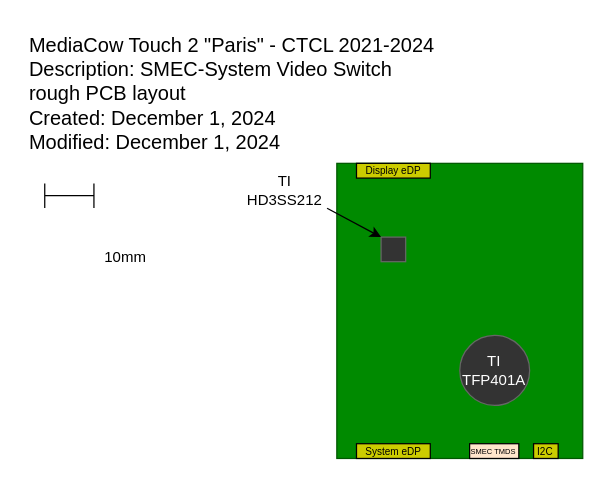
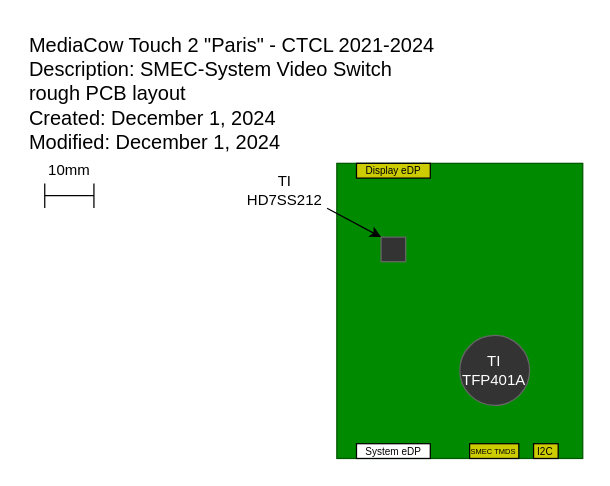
- <mxCell id="10" value="TI&lt;br&gt;HD3SS212" style="text;html=1;align=center;verticalAlign=middle;whiteSpace=wrap;rounded=0;" vertex="1" parent="1"><mxGeometry x="194.16" y="138.11" width="66.92" height="27.56" as="geometry" /></mxCell>
+ <mxCell id="10" value="TI&lt;br&gt;HD7SS212" style="text;html=1;align=center;verticalAlign=middle;whiteSpace=wrap;rounded=0;" vertex="1" parent="1"><mxGeometry x="194.16" y="138.11" width="66.92" height="27.56" as="geometry" /></mxCell>
- <mxCell id="5" value="10mm" style="text;html=1;align=center;verticalAlign=middle;whiteSpace=wrap;rounded=0;" parent="1" vertex="1"><mxGeometry x="69.87" y="196.3" width="60" height="20" as="geometry" /></mxCell>
+ <mxCell id="5" value="10mm" style="text;html=1;align=center;verticalAlign=middle;whiteSpace=wrap;rounded=0;" parent="1" vertex="1"><mxGeometry x="24.87" y="126.3" width="60" height="20" as="geometry" /></mxCell>
- <mxCell id="12" value="System eDP" style="rounded=0;whiteSpace=wrap;html=1;fillColor=#CCCC00;fontSize=8;" vertex="1" parent="1"><mxGeometry x="284.717" y="354.647" width="59.06" height="11.81" as="geometry" /></mxCell>
+ <mxCell id="12" value="System eDP" style="rounded=0;whiteSpace=wrap;html=1;fillColor=#ffffff;fontSize=8;" vertex="1" parent="1"><mxGeometry x="284.717" y="354.647" width="59.06" height="11.81" as="geometry" /></mxCell>
- <mxCell id="11" value="SMEC TMDS" style="rounded=0;whiteSpace=wrap;html=1;fillColor=#ffe6cc;fontSize=6;" vertex="1" parent="1"><mxGeometry x="375.27" y="354.65" width="39.37" height="11.81" as="geometry" /></mxCell>
+ <mxCell id="11" value="SMEC TMDS" style="rounded=0;whiteSpace=wrap;html=1;fillColor=#CCCC00;fontSize=6;" vertex="1" parent="1"><mxGeometry x="375.27" y="354.65" width="39.37" height="11.81" as="geometry" /></mxCell>
